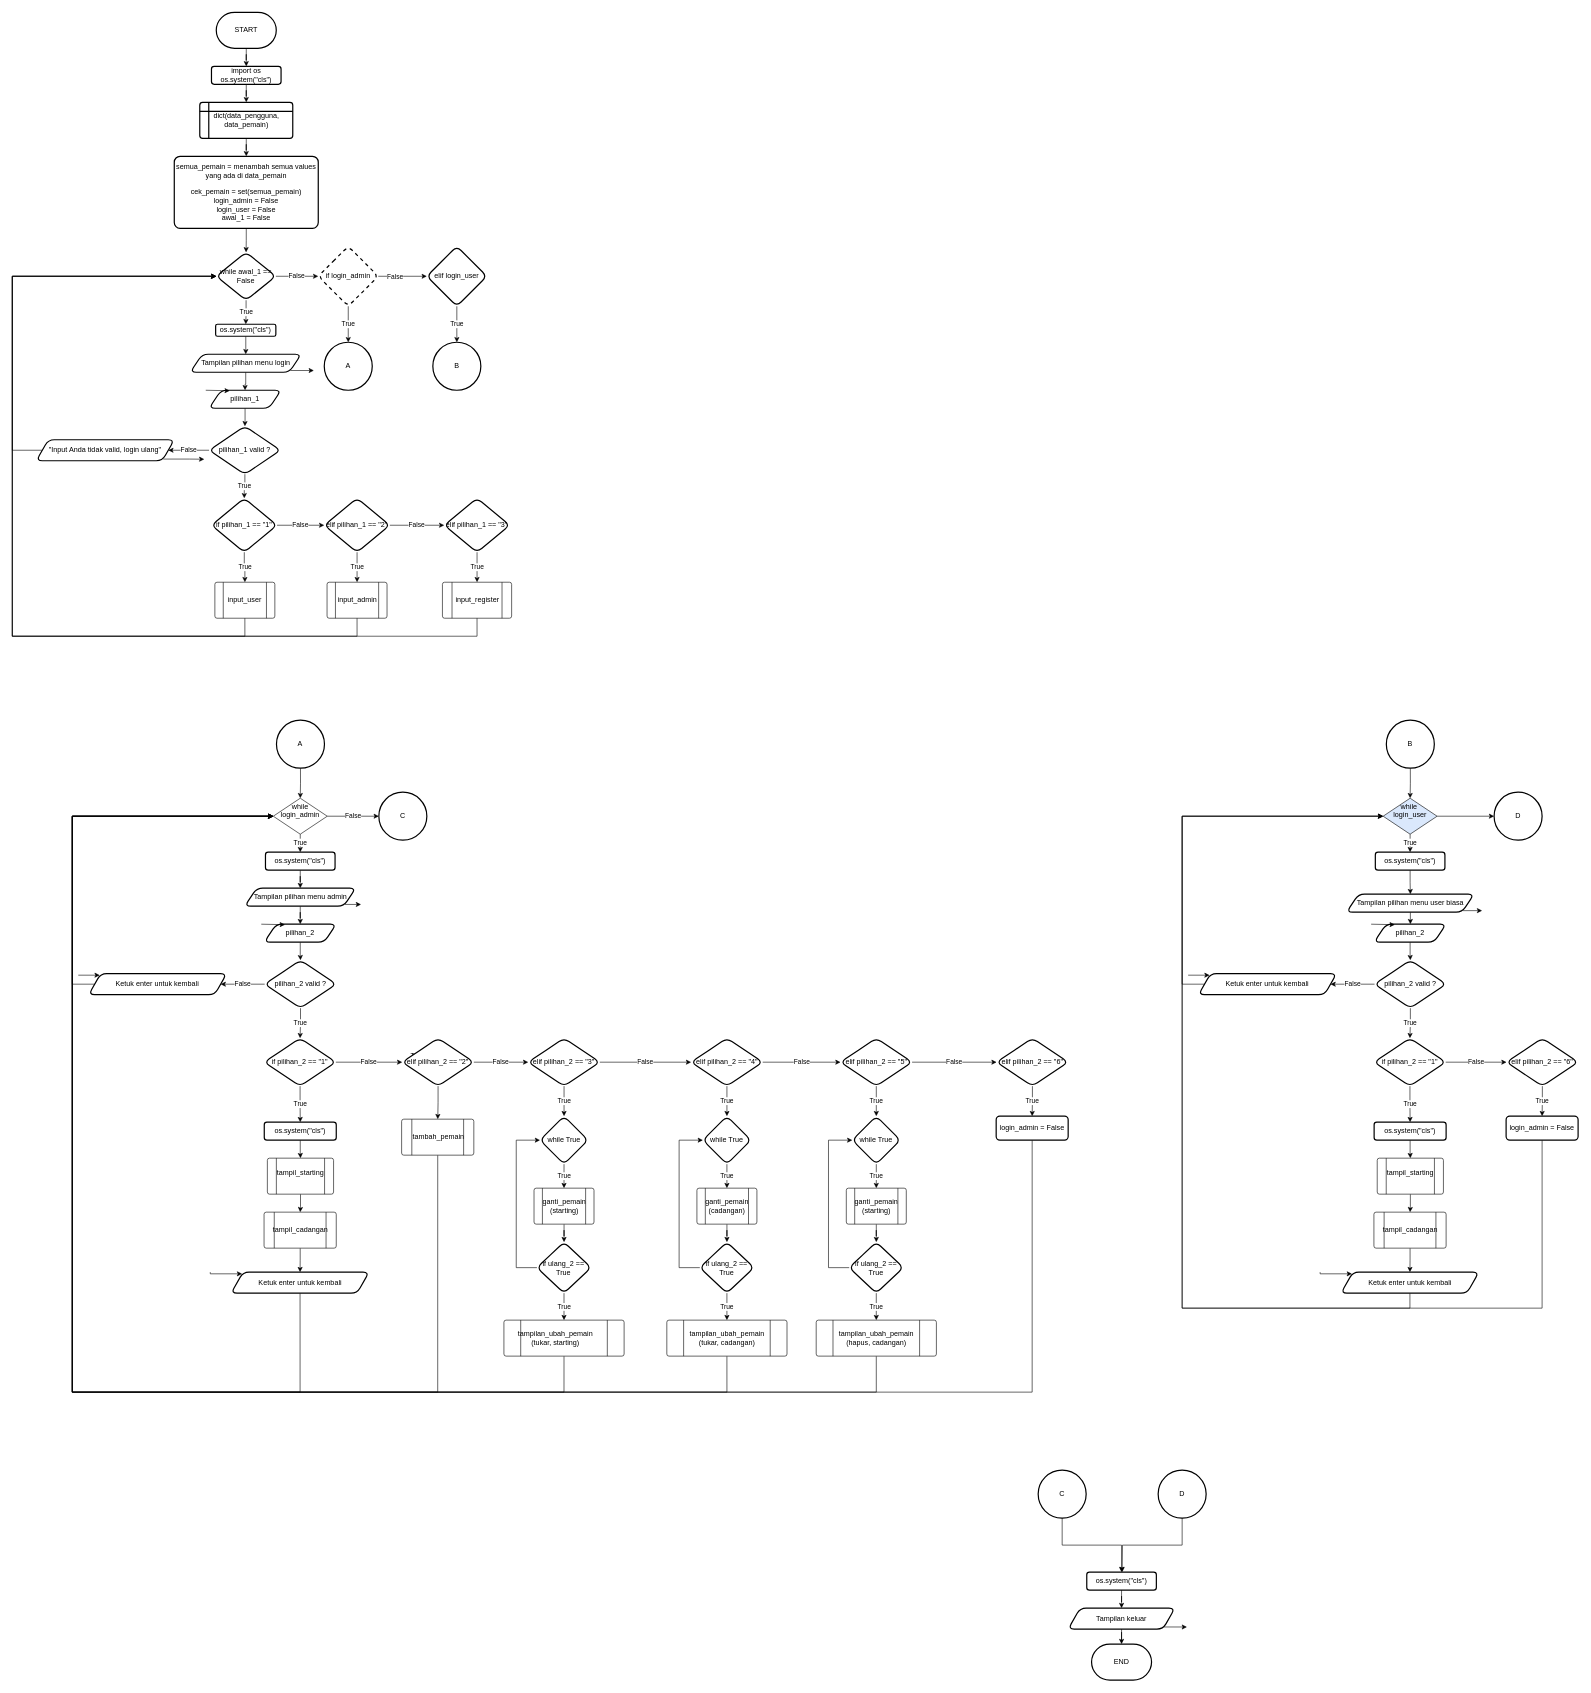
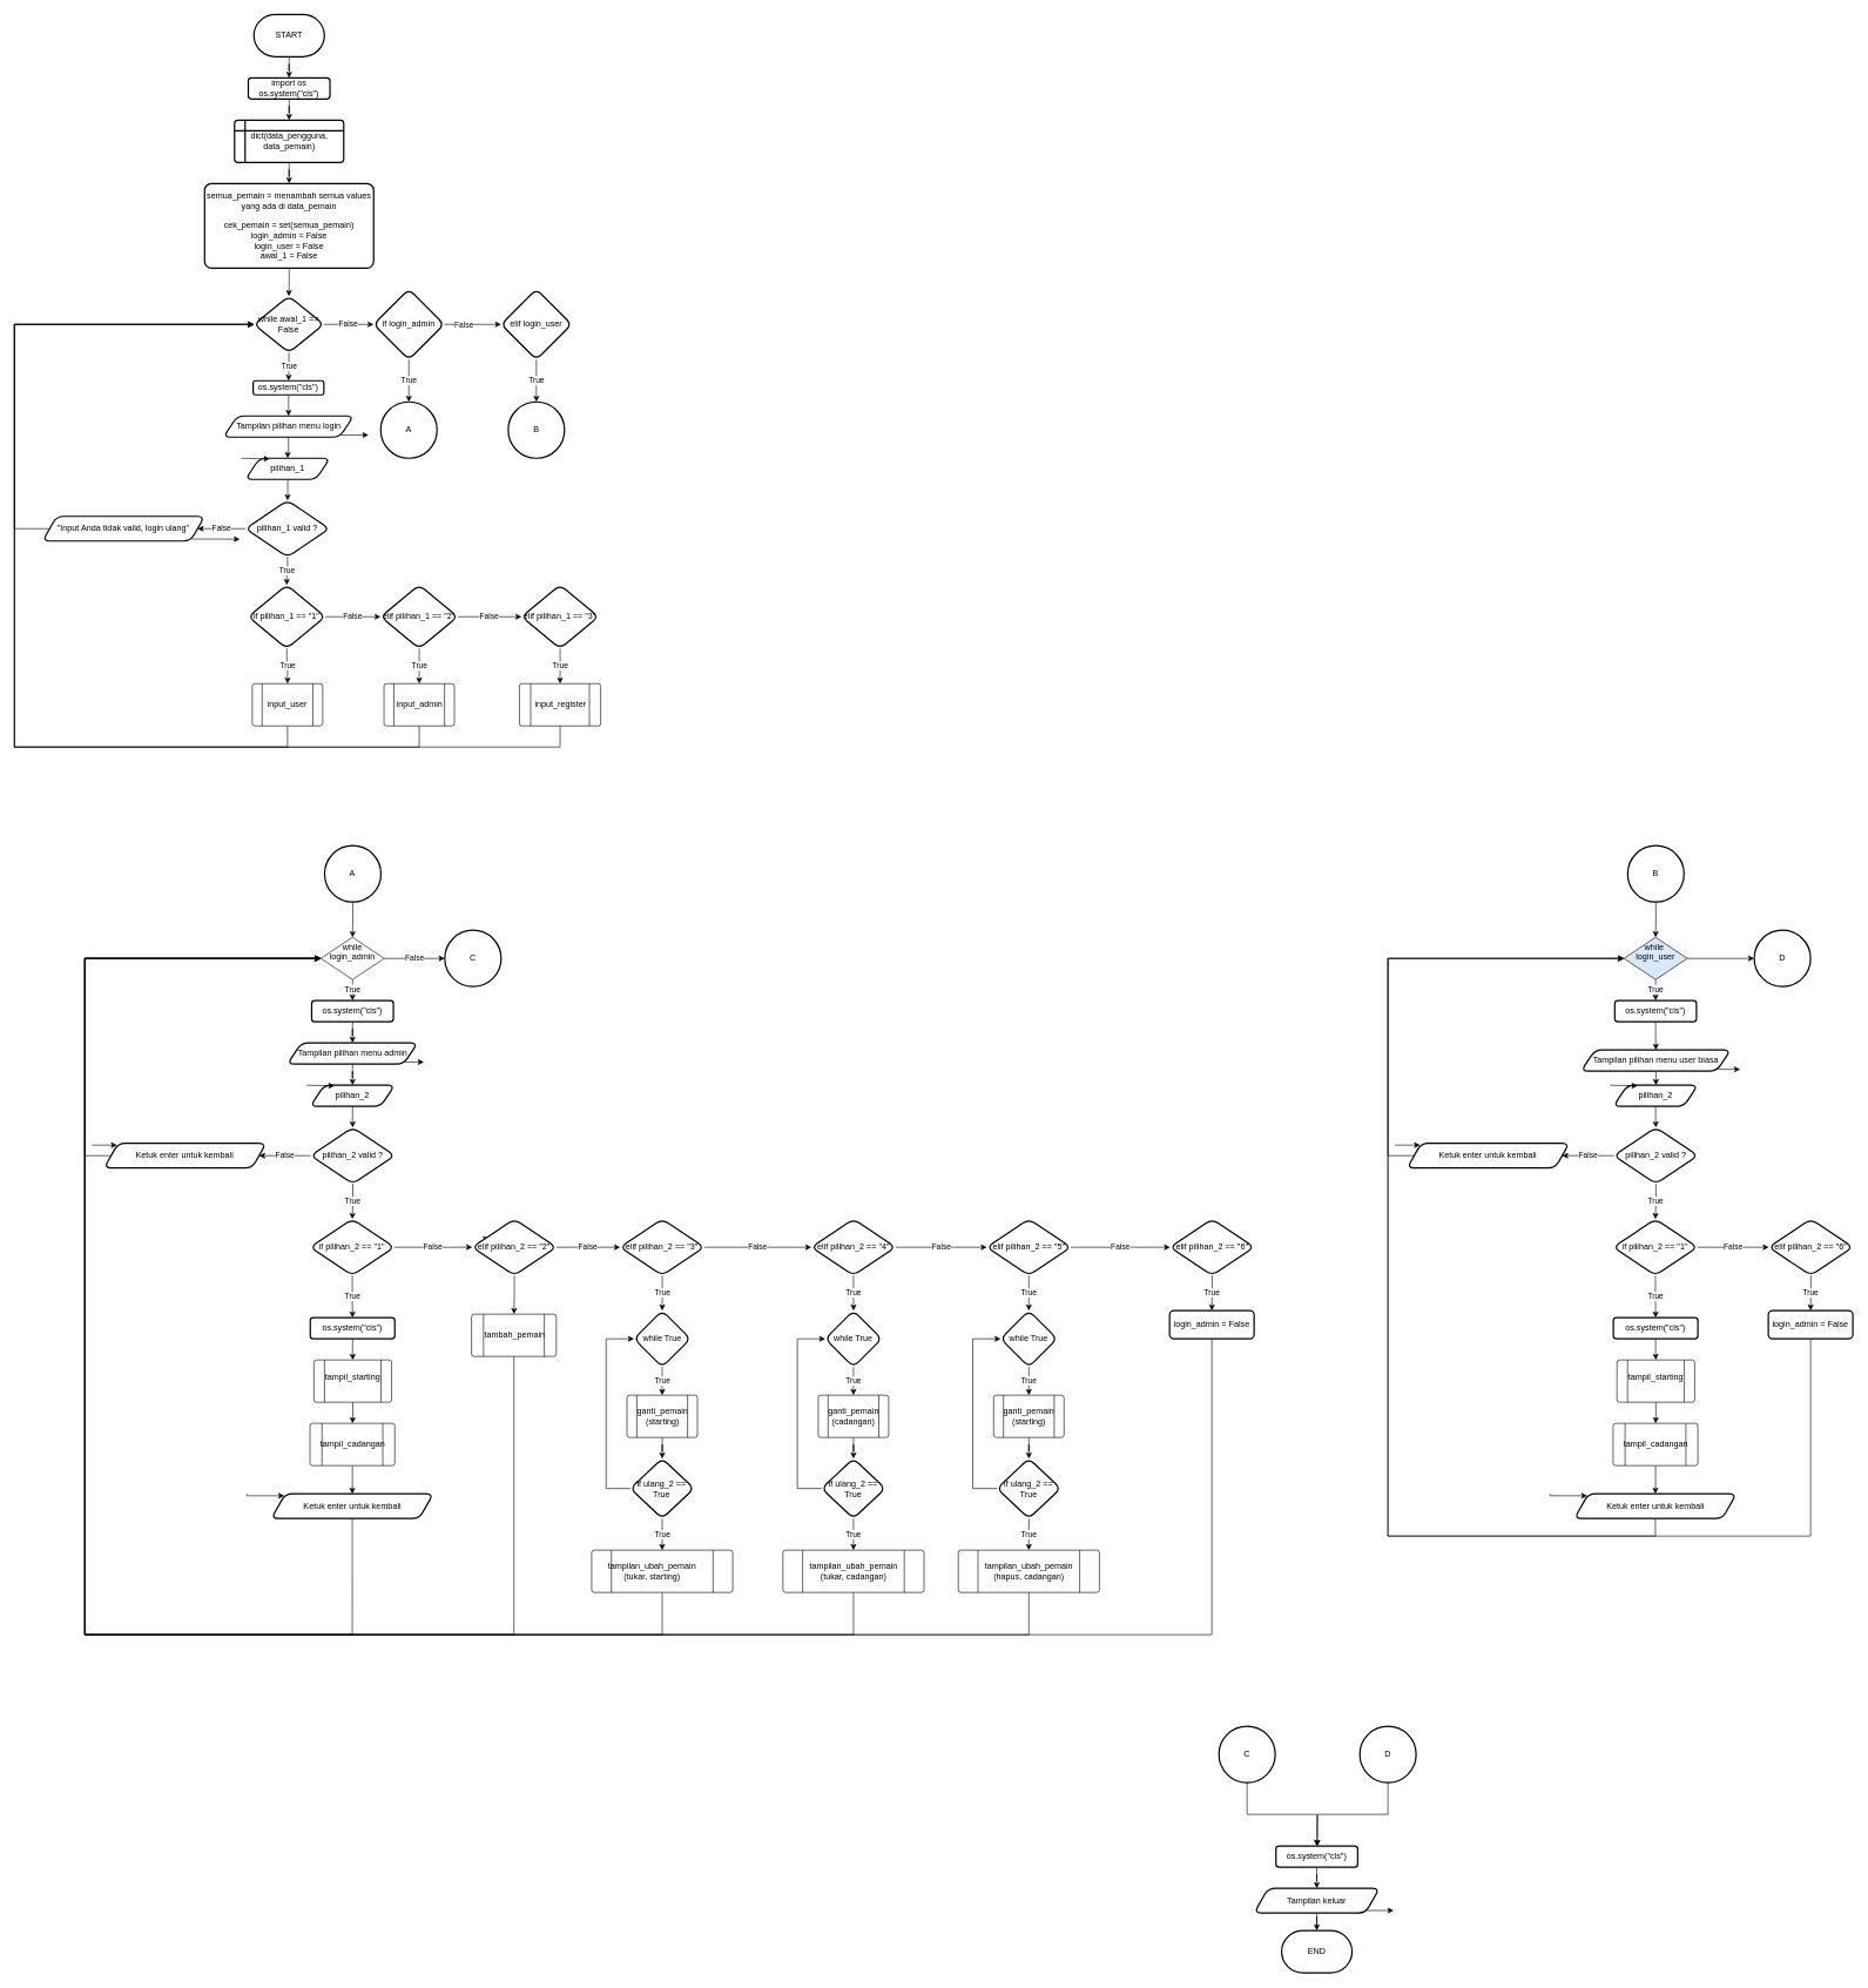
- <mxCell id="44" value="if login_admin" style="rhombus;whiteSpace=wrap;html=1;rounded=1;strokeWidth=2;dashed=1;" vertex="1" parent="1"><mxGeometry x="530" y="410" width="100" height="100" as="geometry" /></mxCell>
+ <mxCell id="44" value="if login_admin" style="rhombus;whiteSpace=wrap;html=1;rounded=1;strokeWidth=2;" vertex="1" parent="1"><mxGeometry x="530" y="410" width="100" height="100" as="geometry" /></mxCell>
